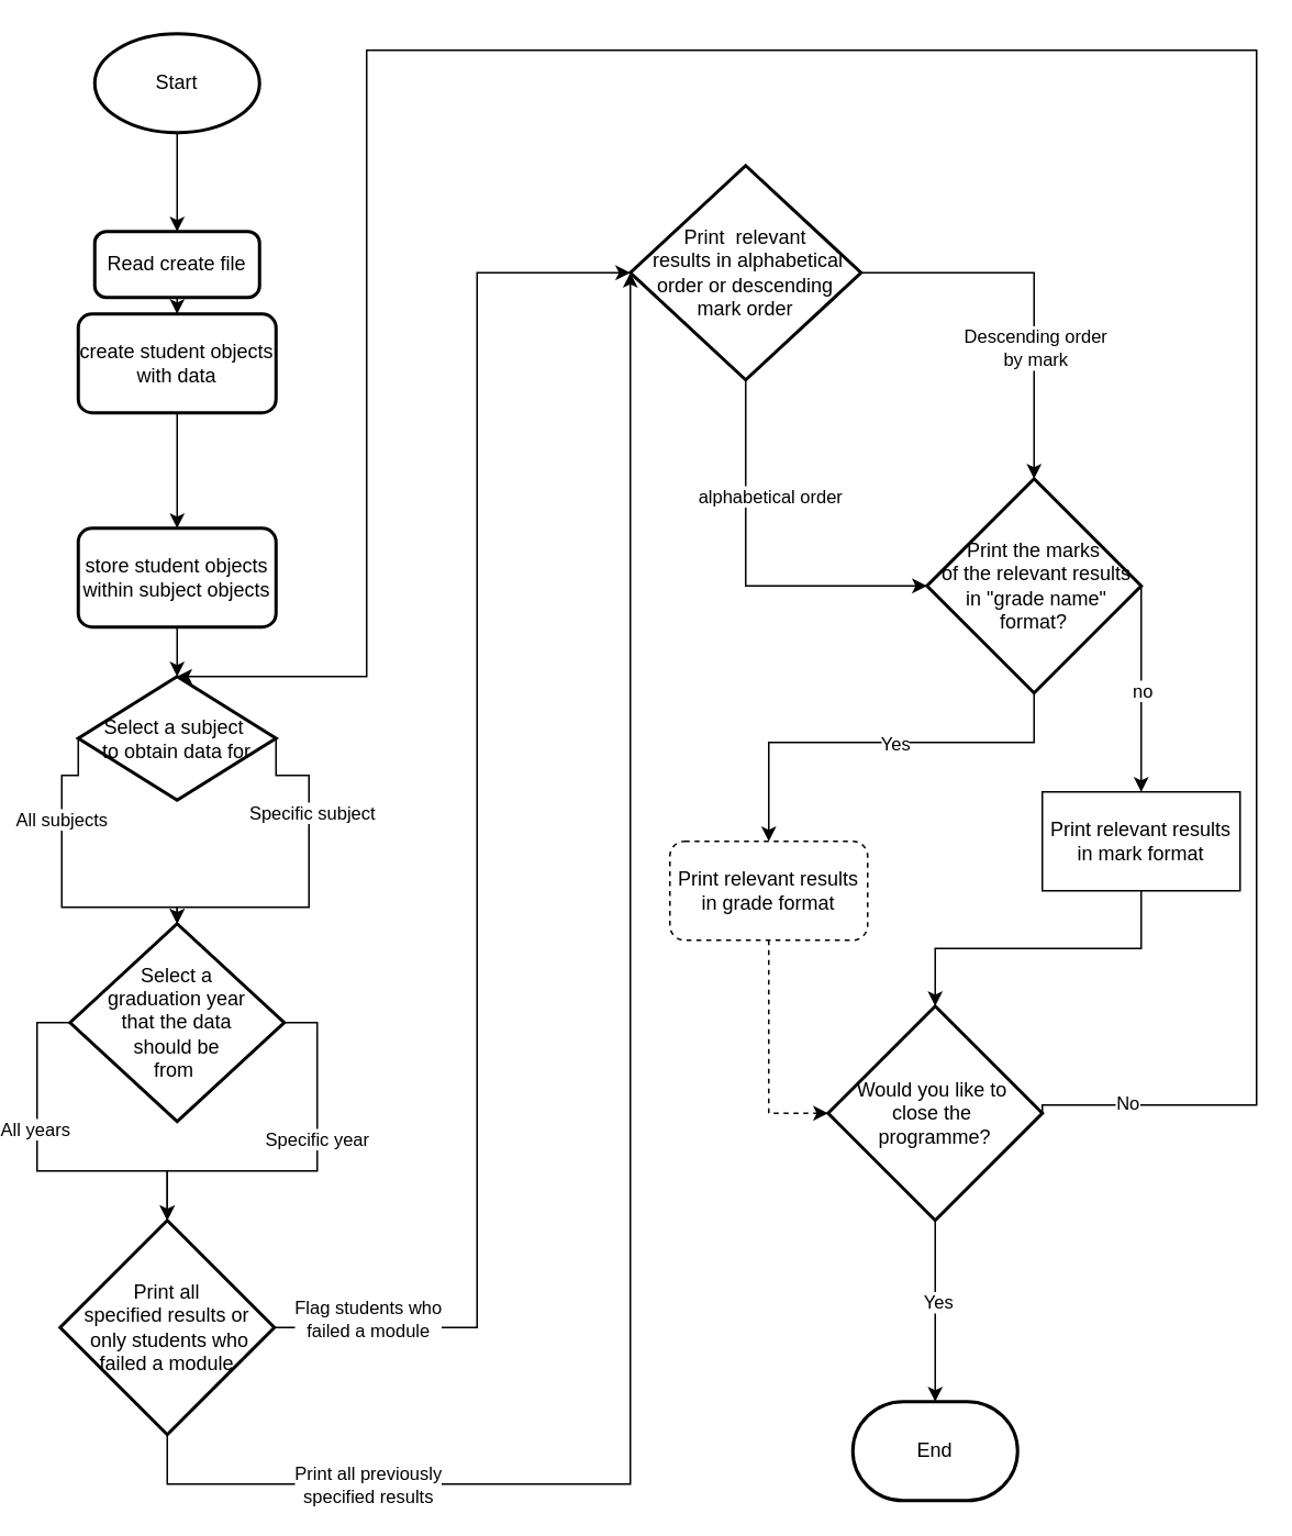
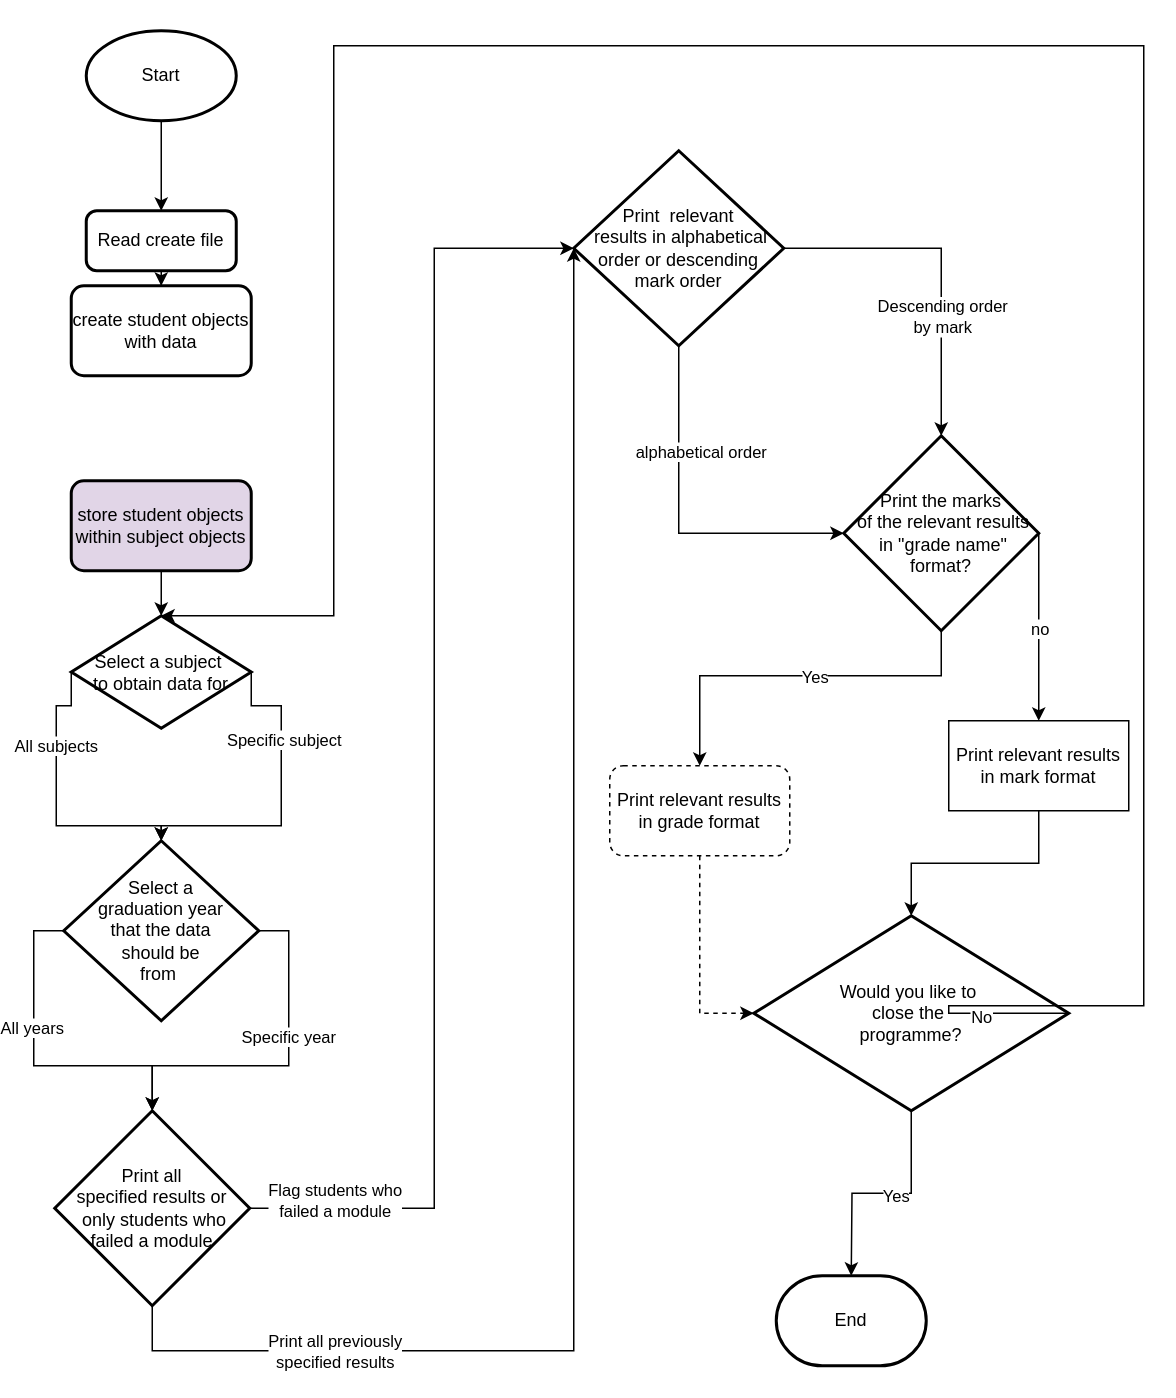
- <mxCell id="33" value="" style="edgeStyle=orthogonalEdgeStyle;rounded=0;orthogonalLoop=1;jettySize=auto;html=1;" edge="1" parent="1" source="34" target="35"><mxGeometry relative="1" as="geometry" /></mxCell>
- <mxCell id="35" value="store student objects within subject objects" style="whiteSpace=wrap;html=1;rounded=1;arcSize=14;strokeWidth=2;" vertex="1" parent="1"><mxGeometry x="31" y="320" width="120" height="60" as="geometry" /></mxCell>
+ <mxCell id="35" value="store student objects within subject objects" style="whiteSpace=wrap;html=1;rounded=1;arcSize=14;strokeWidth=2;fillColor=#e1d5e7;" vertex="1" parent="1"><mxGeometry x="31" y="320" width="120" height="60" as="geometry" /></mxCell>
- <mxCell id="39" value="Would you like to&amp;nbsp;&lt;br&gt;close the&amp;nbsp;&lt;br&gt;programme?" style="strokeWidth=2;html=1;shape=mxgraph.flowchart.decision;whiteSpace=wrap;" vertex="1" parent="1"><mxGeometry x="486" y="610" width="130" height="130" as="geometry" /></mxCell>
+ <mxCell id="39" value="Would you like to&amp;nbsp;&lt;br&gt;close the&amp;nbsp;&lt;br&gt;programme?" style="strokeWidth=2;html=1;shape=mxgraph.flowchart.decision;whiteSpace=wrap;" vertex="1" parent="1"><mxGeometry x="486" y="610" width="210" height="130" as="geometry" /></mxCell>
